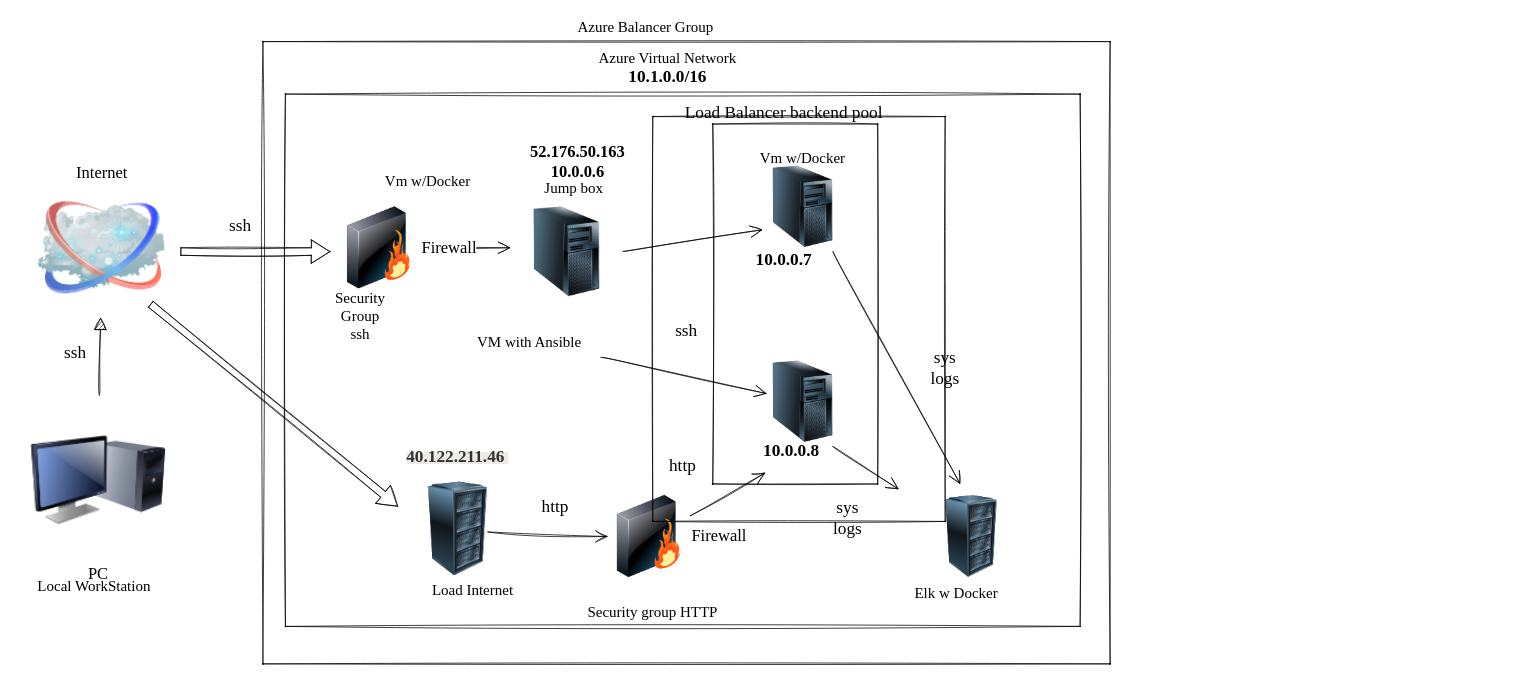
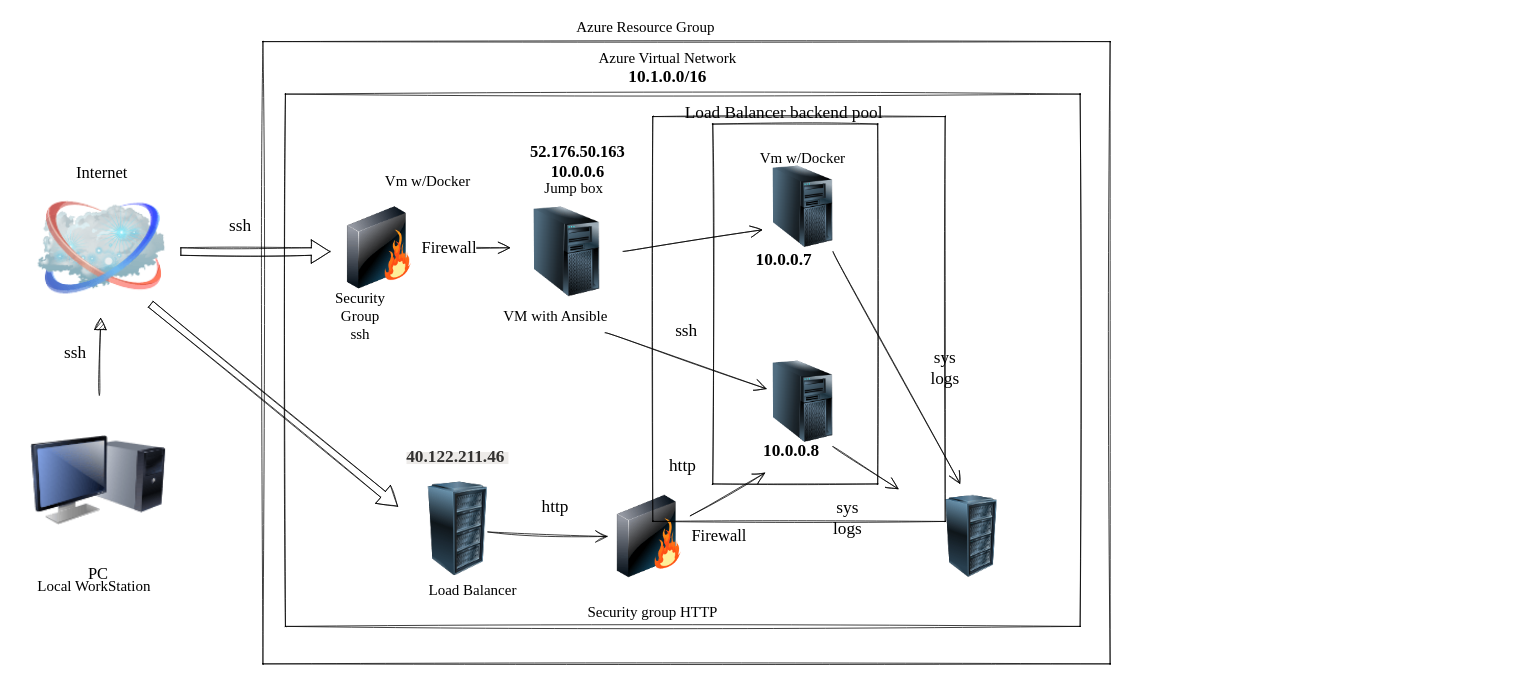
- <mxCell id="9" value="Azure Balancer Group" style="text;html=1;align=center;verticalAlign=middle;resizable=0;points=[];autosize=1;strokeColor=none;fillColor=none;glass=0;sketch=1;hachureGap=4;fillStyle=hachure;fontFamily=Architects Daughter;fontSource=https%3A%2F%2Ffonts.googleapis.com%2Fcss%3Ffamily%3DArchitects%2BDaughter;fontSize=20;" vertex="1" parent="1"><mxGeometry x="745" y="20" width="230" height="30" as="geometry" /></mxCell>
+ <mxCell id="9" value="Azure Resource Group" style="text;html=1;align=center;verticalAlign=middle;resizable=0;points=[];autosize=1;strokeColor=none;fillColor=none;glass=0;sketch=1;hachureGap=4;fillStyle=hachure;fontFamily=Architects Daughter;fontSource=https%3A%2F%2Ffonts.googleapis.com%2Fcss%3Ffamily%3DArchitects%2BDaughter;fontSize=20;" vertex="1" parent="1"><mxGeometry x="745" y="20" width="230" height="30" as="geometry" /></mxCell>
- <mxCell id="26" value="VM with Ansible" style="text;strokeColor=none;fillColor=none;html=1;align=center;verticalAlign=middle;whiteSpace=wrap;rounded=0;glass=0;sketch=1;hachureGap=4;fillStyle=hachure;fontFamily=Architects Daughter;fontSource=https%3A%2F%2Ffonts.googleapis.com%2Fcss%3Ffamily%3DArchitects%2BDaughter;fontSize=20;" vertex="1" parent="1"><mxGeometry x="617.5" y="440" width="175" height="30" as="geometry" /></mxCell>
+ <mxCell id="26" value="VM with Ansible" style="text;strokeColor=none;fillColor=none;html=1;align=center;verticalAlign=middle;whiteSpace=wrap;rounded=0;glass=0;sketch=1;hachureGap=4;fillStyle=hachure;fontFamily=Architects Daughter;fontSource=https%3A%2F%2Ffonts.googleapis.com%2Fcss%3Ffamily%3DArchitects%2BDaughter;fontSize=20;" vertex="1" parent="1"><mxGeometry x="652.5" y="405" width="175" height="30" as="geometry" /></mxCell>
- <mxCell id="14" value="Load Internet" style="text;strokeColor=none;fillColor=none;html=1;align=center;verticalAlign=middle;whiteSpace=wrap;rounded=0;glass=0;sketch=1;hachureGap=4;fillStyle=hachure;fontFamily=Architects Daughter;fontSource=https%3A%2F%2Ffonts.googleapis.com%2Fcss%3Ffamily%3DArchitects%2BDaughter;fontSize=20;" vertex="1" parent="1"><mxGeometry x="510" y="765" width="240" height="40" as="geometry" /></mxCell>
+ <mxCell id="14" value="Load Balancer" style="text;strokeColor=none;fillColor=none;html=1;align=center;verticalAlign=middle;whiteSpace=wrap;rounded=0;glass=0;sketch=1;hachureGap=4;fillStyle=hachure;fontFamily=Architects Daughter;fontSource=https%3A%2F%2Ffonts.googleapis.com%2Fcss%3Ffamily%3DArchitects%2BDaughter;fontSize=20;" vertex="1" parent="1"><mxGeometry x="510" y="765" width="240" height="40" as="geometry" /></mxCell>
- <mxCell id="28" value="Elk w Docker" style="text;strokeColor=none;fillColor=none;html=1;align=center;verticalAlign=middle;whiteSpace=wrap;rounded=0;glass=0;sketch=1;hachureGap=4;fillStyle=hachure;fontFamily=Architects Daughter;fontSource=https%3A%2F%2Ffonts.googleapis.com%2Fcss%3Ffamily%3DArchitects%2BDaughter;fontSize=20;fontColor=default;" vertex="1" parent="1"><mxGeometry x="1140" y="775" width="270" height="30" as="geometry" /></mxCell>
